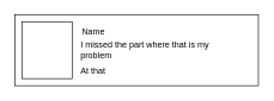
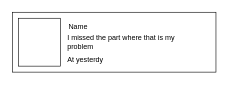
- <mxCell id="6" value="At that" style="text;strokeColor=none;align=left;fillColor=none;html=1;verticalAlign=middle;whiteSpace=wrap;rounded=0;" vertex="1" parent="1"><mxGeometry x="110" y="85" width="140" height="30" as="geometry" /></mxCell>
+ <mxCell id="6" value="At yesterdy" style="text;strokeColor=none;align=left;fillColor=none;html=1;verticalAlign=middle;whiteSpace=wrap;rounded=0;" vertex="1" parent="1"><mxGeometry x="110" y="85" width="140" height="30" as="geometry" /></mxCell>
